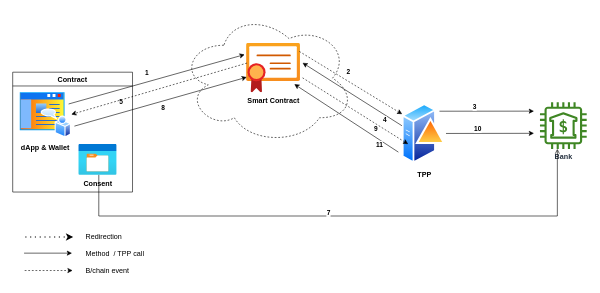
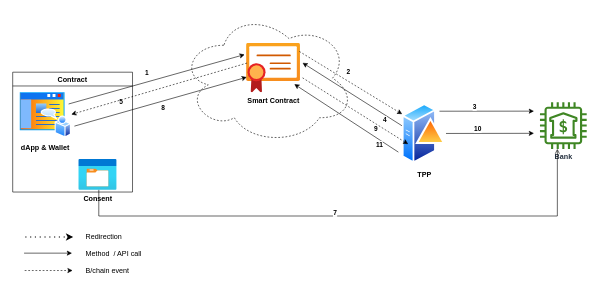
- <mxCell id="5" value="Consent" style="aspect=fixed;html=1;points=[];align=center;image;fontSize=12;image=img/lib/azure2/general/Storage_Container.svg;fontStyle=1" vertex="1" parent="3"><mxGeometry x="110" y="120" width="64" height="52" as="geometry" /></mxCell>
+ <mxCell id="5" value="Consent" style="aspect=fixed;html=1;points=[];align=center;image;fontSize=12;image=img/lib/azure2/general/Storage_Container.svg;fontStyle=1" vertex="1" parent="3"><mxGeometry x="110" y="145" width="64" height="52" as="geometry" /></mxCell>
- <mxCell id="33" value="Method&amp;nbsp; / TPP call" style="text;html=1;strokeColor=none;fillColor=none;align=left;verticalAlign=middle;whiteSpace=wrap;rounded=0;dashed=1;" vertex="1" parent="1"><mxGeometry x="140" y="408" width="110" height="30" as="geometry" /></mxCell>
+ <mxCell id="33" value="Method&amp;nbsp; / API call" style="text;html=1;strokeColor=none;fillColor=none;align=left;verticalAlign=middle;whiteSpace=wrap;rounded=0;dashed=1;" vertex="1" parent="1"><mxGeometry x="140" y="408" width="110" height="30" as="geometry" /></mxCell>
